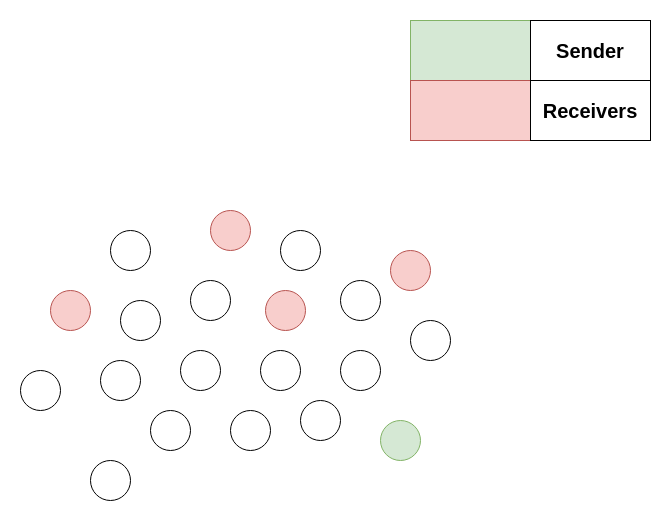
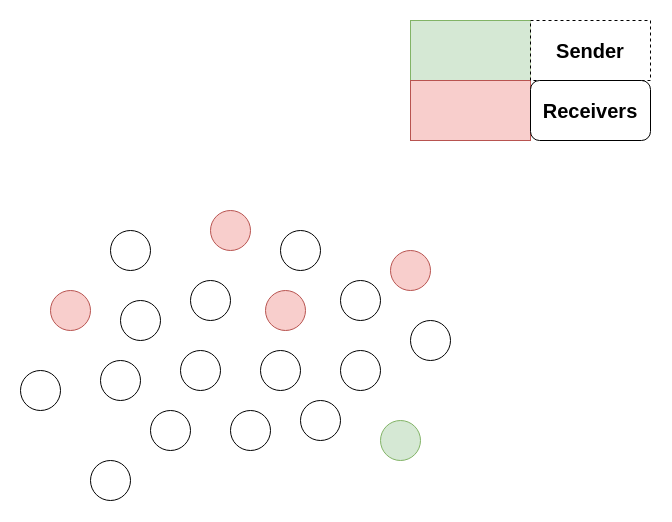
- <mxCell id="24" value="&lt;font style=&quot;font-size: 20px&quot;&gt;&lt;b&gt;Sender&lt;/b&gt;&lt;/font&gt;" style="rounded=0;whiteSpace=wrap;html=1;" vertex="1" parent="1"><mxGeometry x="530" y="20" width="120" height="60" as="geometry" /></mxCell>
+ <mxCell id="24" value="&lt;font style=&quot;font-size: 20px&quot;&gt;&lt;b&gt;Sender&lt;/b&gt;&lt;/font&gt;" style="rounded=0;whiteSpace=wrap;html=1;dashed=1;" vertex="1" parent="1"><mxGeometry x="530" y="20" width="120" height="60" as="geometry" /></mxCell>
- <mxCell id="25" value="&lt;font style=&quot;font-size: 20px&quot;&gt;&lt;b&gt;Receivers&lt;/b&gt;&lt;/font&gt;" style="rounded=0;whiteSpace=wrap;html=1;" vertex="1" parent="1"><mxGeometry x="530" y="80" width="120" height="60" as="geometry" /></mxCell>
+ <mxCell id="25" value="&lt;font style=&quot;font-size: 20px&quot;&gt;&lt;b&gt;Receivers&lt;/b&gt;&lt;/font&gt;" style="whiteSpace=wrap;html=1;rounded=1;" vertex="1" parent="1"><mxGeometry x="530" y="80" width="120" height="60" as="geometry" /></mxCell>
